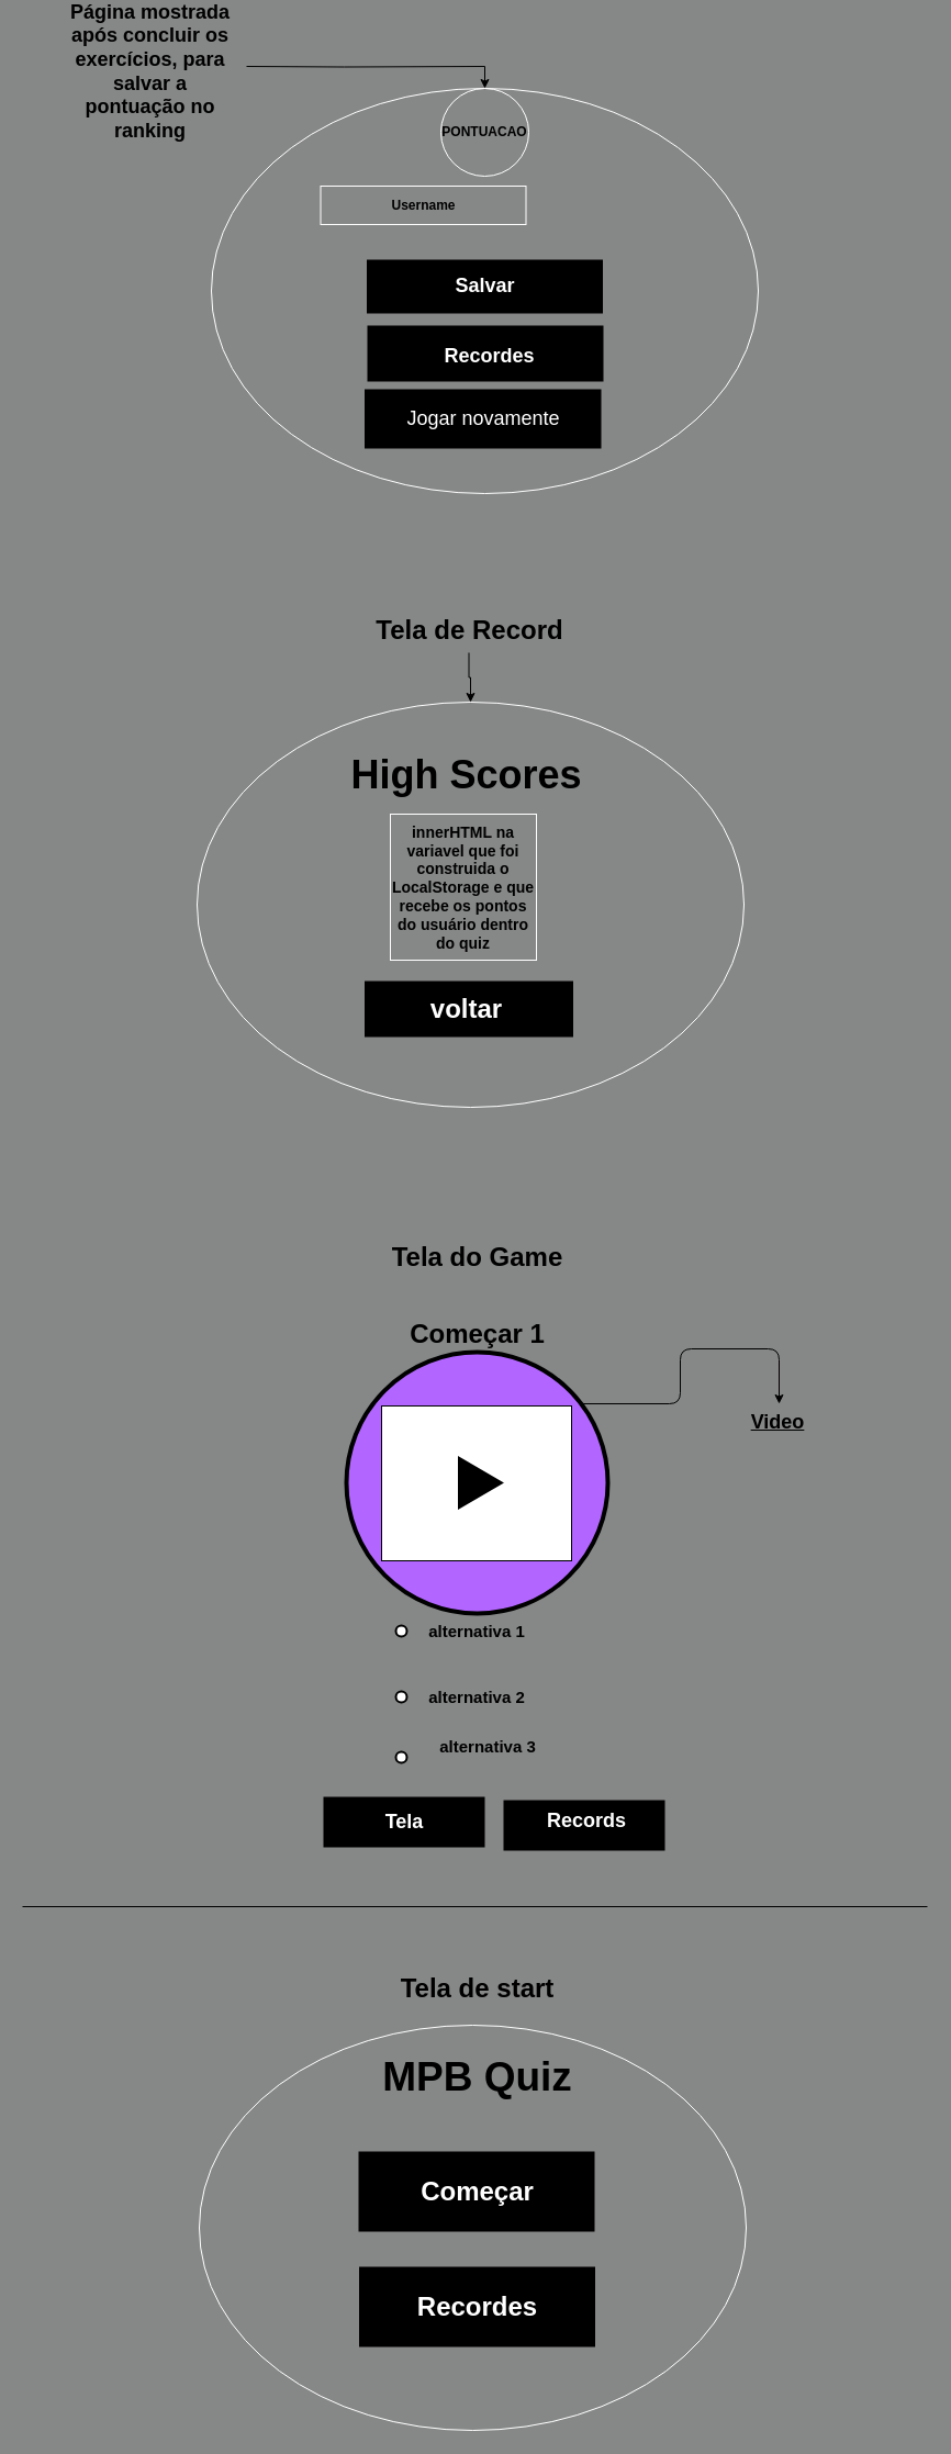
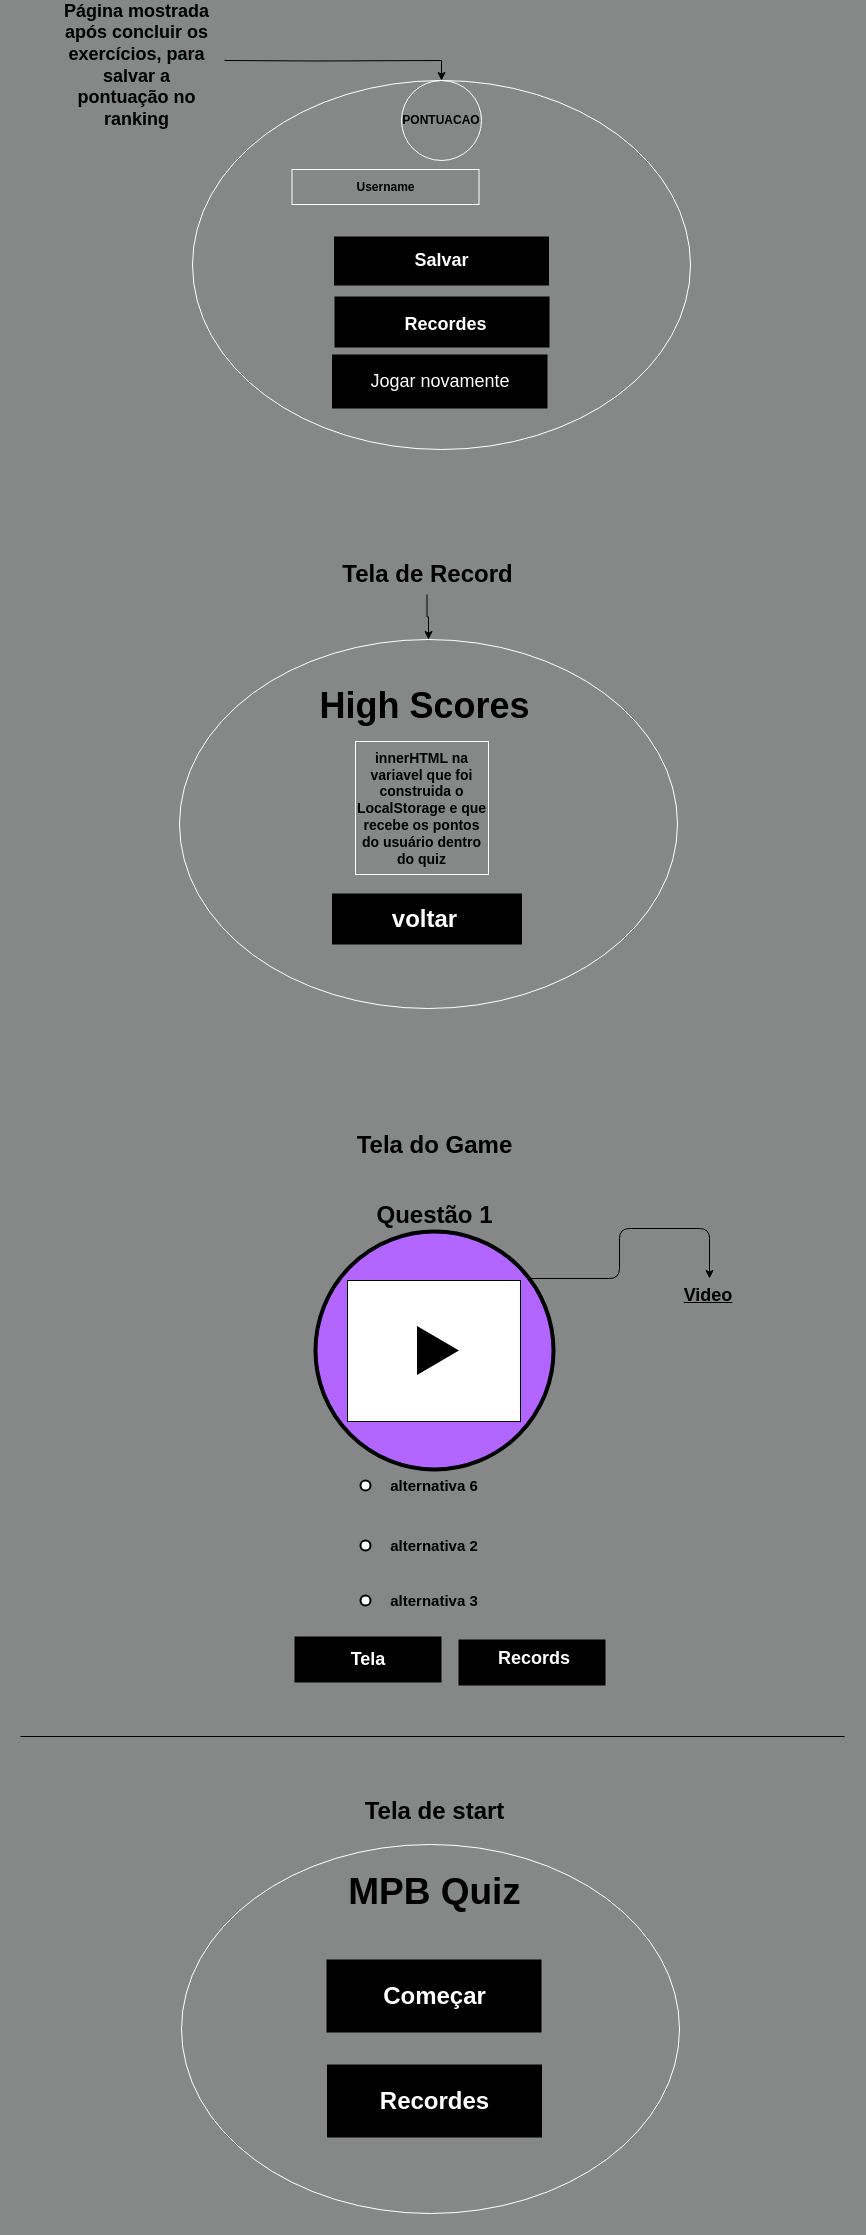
- <mxCell id="5" value="Começar 1" style="text;strokeColor=none;fillColor=none;html=1;fontSize=24;fontStyle=1;verticalAlign=middle;align=center;" parent="1" vertex="1"><mxGeometry x="384" y="1184" width="100" height="40" as="geometry" /></mxCell>
+ <mxCell id="5" value="Questão 1" style="text;strokeColor=none;fillColor=none;html=1;fontSize=24;fontStyle=1;verticalAlign=middle;align=center;" parent="1" vertex="1"><mxGeometry x="384" y="1184" width="100" height="40" as="geometry" /></mxCell>
- <mxCell id="6" value="&lt;b&gt;&lt;font style=&quot;font-size: 15px&quot;&gt;alternativa 1&lt;/font&gt;&lt;/b&gt;" style="text;html=1;strokeColor=none;fillColor=none;align=center;verticalAlign=middle;whiteSpace=wrap;rounded=0;" parent="1" vertex="1"><mxGeometry x="389" y="1454" width="90" height="40" as="geometry" /></mxCell>
+ <mxCell id="6" value="&lt;b&gt;&lt;font style=&quot;font-size: 15px&quot;&gt;alternativa 6&lt;/font&gt;&lt;/b&gt;" style="text;html=1;strokeColor=none;fillColor=none;align=center;verticalAlign=middle;whiteSpace=wrap;rounded=0;" parent="1" vertex="1"><mxGeometry x="389" y="1454" width="90" height="40" as="geometry" /></mxCell>
- <mxCell id="8" value="&lt;b&gt;&lt;font style=&quot;font-size: 15px&quot;&gt;alternativa 3&lt;/font&gt;&lt;/b&gt;" style="text;html=1;strokeColor=none;fillColor=none;align=center;verticalAlign=middle;whiteSpace=wrap;rounded=0;" parent="1" vertex="1"><mxGeometry x="399" y="1564" width="90" height="30" as="geometry" /></mxCell>
+ <mxCell id="8" value="&lt;b&gt;&lt;font style=&quot;font-size: 15px&quot;&gt;alternativa 3&lt;/font&gt;&lt;/b&gt;" style="text;html=1;strokeColor=none;fillColor=none;align=center;verticalAlign=middle;whiteSpace=wrap;rounded=0;" parent="1" vertex="1"><mxGeometry x="389" y="1574" width="90" height="30" as="geometry" /></mxCell>
